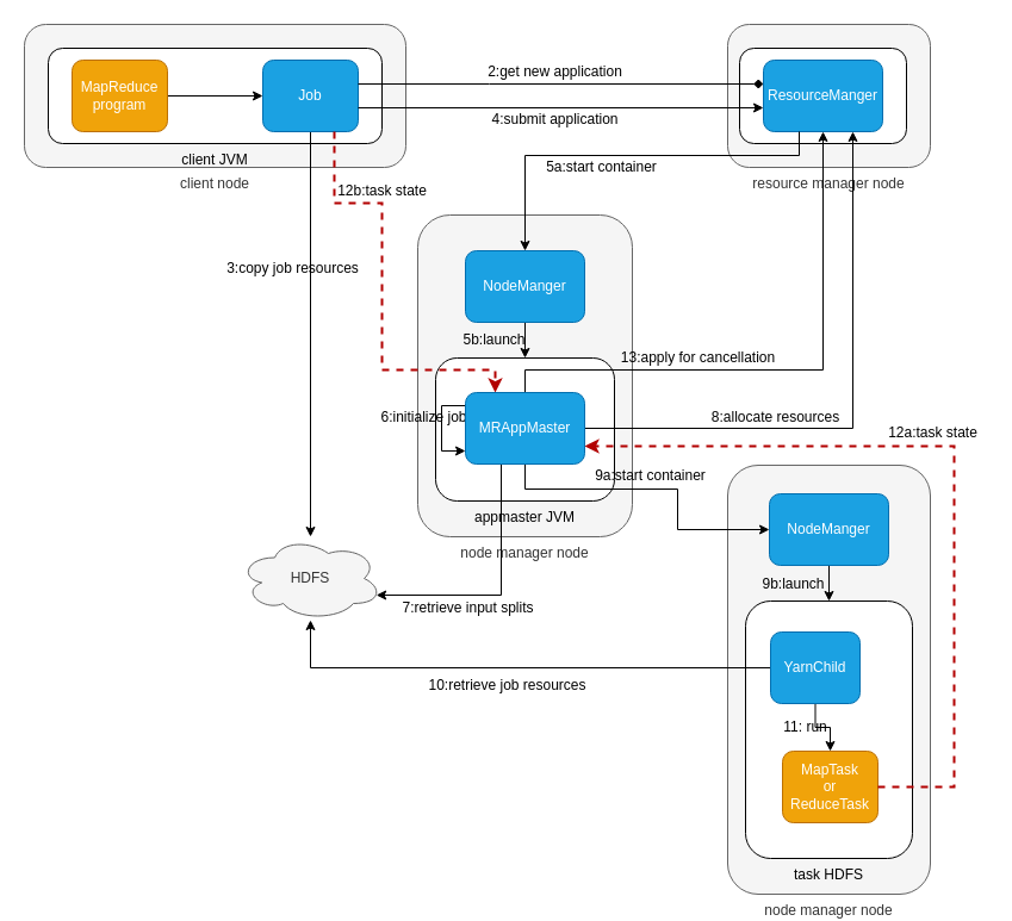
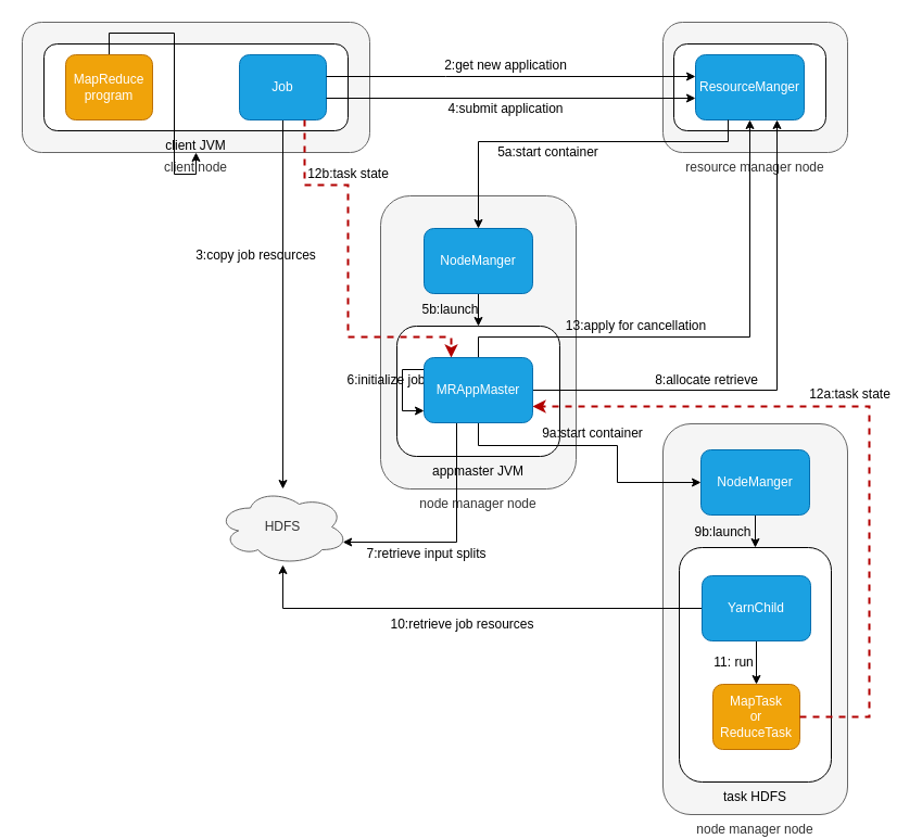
- <mxCell id="12" style="edgeStyle=orthogonalEdgeStyle;rounded=0;orthogonalLoop=1;jettySize=auto;html=1;endArrow=diamond;" edge="1" parent="1" source="8" target="19"><mxGeometry relative="1" as="geometry"><Array as="points"><mxPoint x="410" y="70" /><mxPoint x="410" y="70" /></Array></mxGeometry></mxCell>
+ <mxCell id="12" style="edgeStyle=orthogonalEdgeStyle;rounded=0;orthogonalLoop=1;jettySize=auto;html=1;" edge="1" parent="1" source="8" target="19"><mxGeometry relative="1" as="geometry"><Array as="points"><mxPoint x="410" y="70" /><mxPoint x="410" y="70" /></Array></mxGeometry></mxCell>
- <mxCell id="5" value="" style="edgeStyle=orthogonalEdgeStyle;rounded=0;orthogonalLoop=1;jettySize=auto;html=1;entryX=0;entryY=0.5;entryDx=0;entryDy=0;" edge="1" parent="1" source="6" target="8"><mxGeometry relative="1" as="geometry" /></mxCell>
+ <mxCell id="5" value="" style="edgeStyle=orthogonalEdgeStyle;rounded=0;orthogonalLoop=1;jettySize=auto;html=1;" edge="1" parent="1" source="6" target="3"><mxGeometry relative="1" as="geometry" /></mxCell>
- <mxCell id="14" value="3:copy job resources" style="text;html=1;align=center;verticalAlign=middle;resizable=0;points=[];;autosize=1;" vertex="1" parent="1"><mxGeometry x="180" y="215" width="130" height="20" as="geometry" /></mxCell>
+ <mxCell id="14" value="3:copy job resources" style="text;html=1;align=center;verticalAlign=middle;resizable=0;points=[];;autosize=1;" vertex="1" parent="1"><mxGeometry x="170" y="225" width="130" height="20" as="geometry" /></mxCell>
- <mxCell id="23" value="8:allocate resources" style="text;html=1;align=center;verticalAlign=middle;resizable=0;points=[];;autosize=1;" vertex="1" parent="1"><mxGeometry x="590" y="340" width="120" height="20" as="geometry" /></mxCell>
+ <mxCell id="23" value="8:allocate retrieve" style="text;html=1;align=center;verticalAlign=middle;resizable=0;points=[];;autosize=1;" vertex="1" parent="1"><mxGeometry x="590" y="340" width="120" height="20" as="geometry" /></mxCell>
- <mxCell id="30" value="YarnChild" style="rounded=1;whiteSpace=wrap;html=1;fillColor=#1ba1e2;strokeColor=#006EAF;fontColor=#ffffff;" vertex="1" parent="1"><mxGeometry x="646" y="530" width="75" height="60" as="geometry" /></mxCell>
+ <mxCell id="30" value="YarnChild" style="rounded=1;whiteSpace=wrap;html=1;fillColor=#1ba1e2;strokeColor=#006EAF;fontColor=#ffffff;" vertex="1" parent="1"><mxGeometry x="646" y="530" width="100" height="60" as="geometry" /></mxCell>
